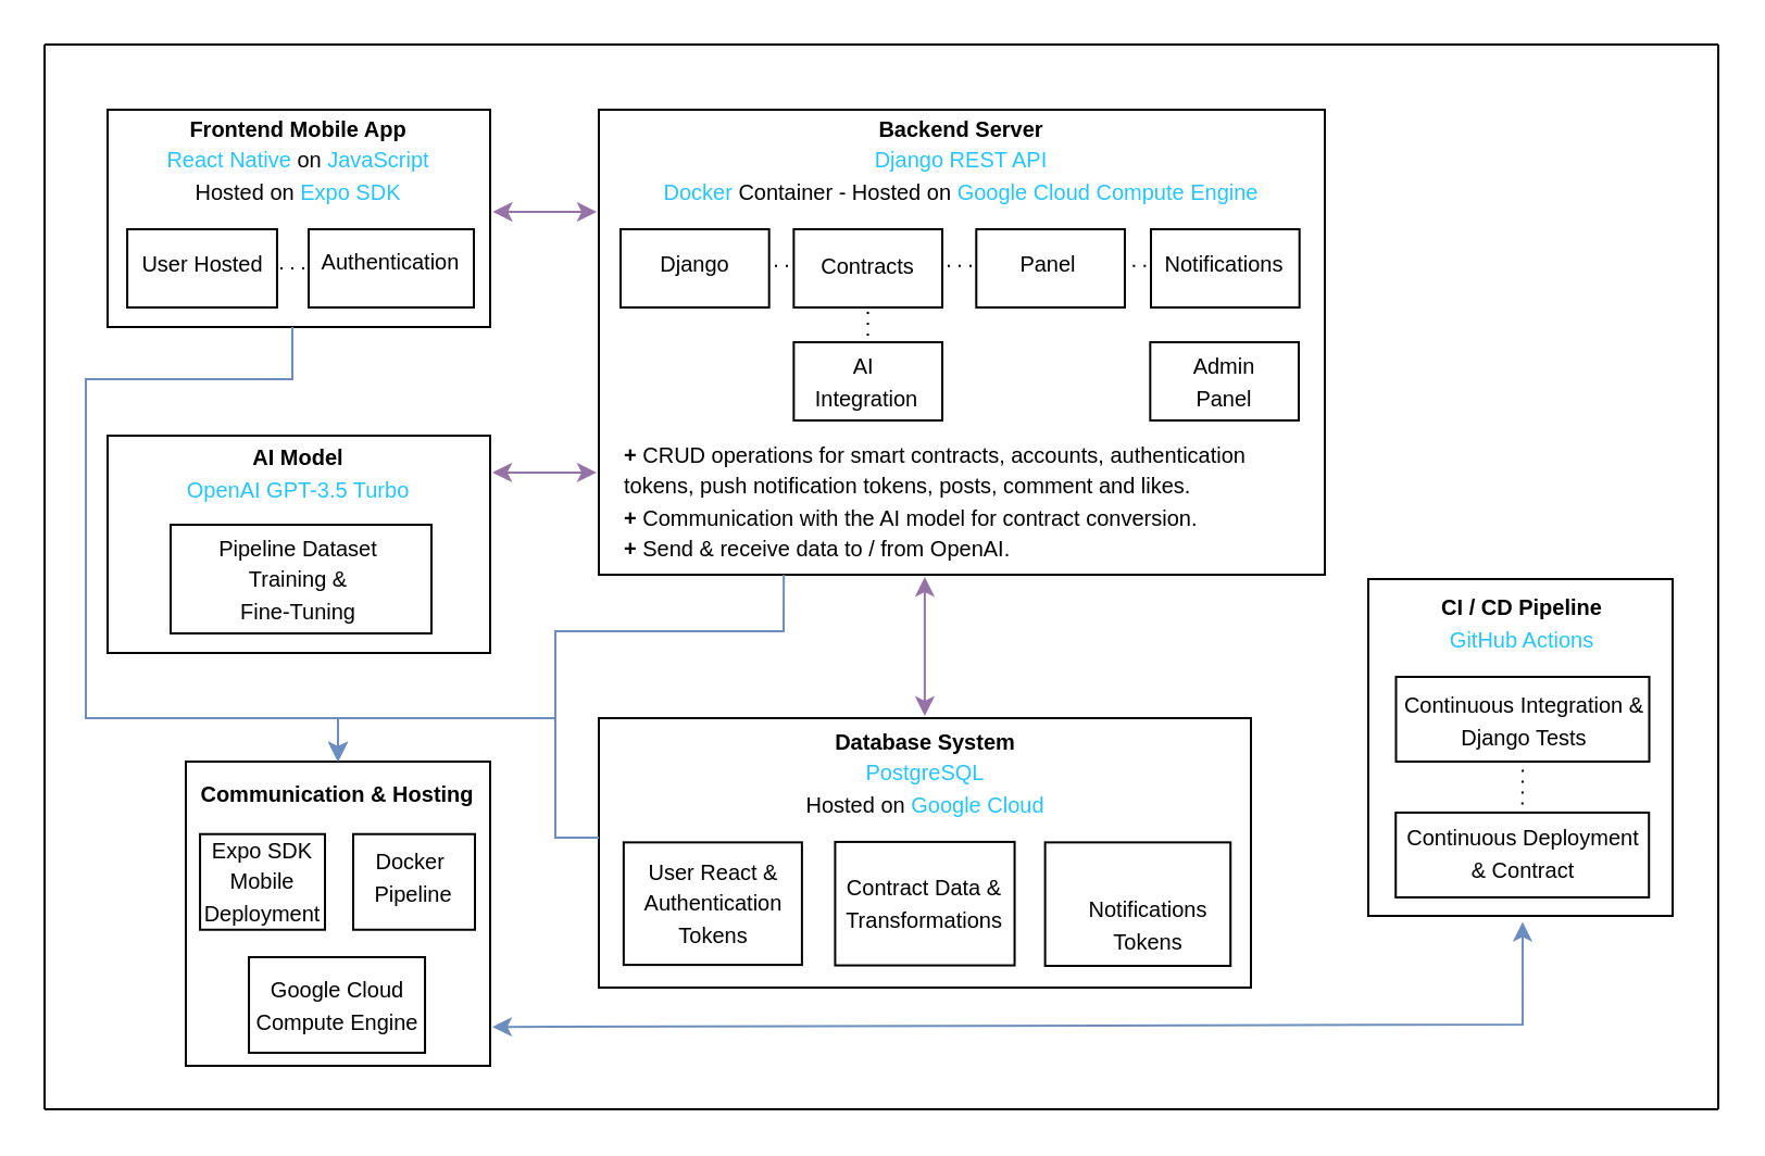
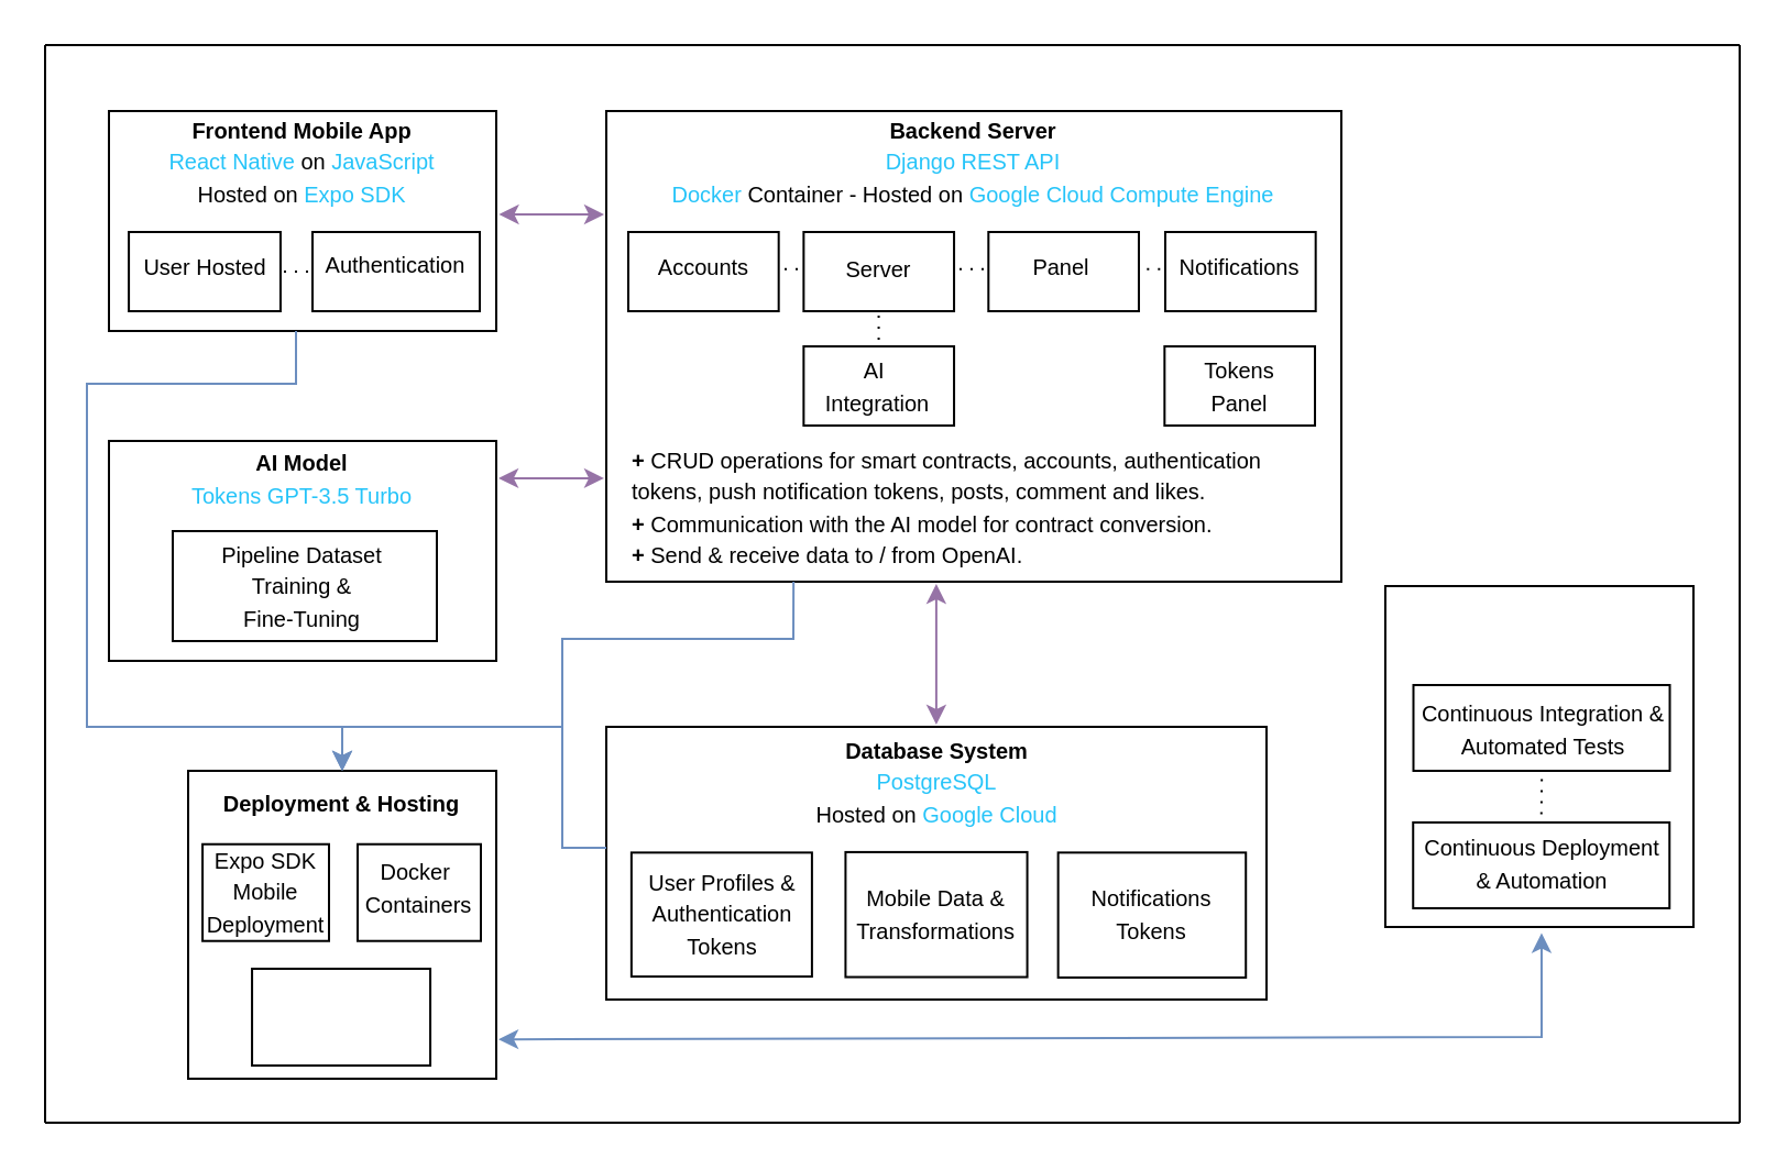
- <mxCell id="58" value="&lt;font style=&quot;font-size: 10px;&quot;&gt;Django&lt;/font&gt;" style="text;html=1;align=center;verticalAlign=middle;whiteSpace=wrap;rounded=0;" vertex="1" parent="1"><mxGeometry x="286.43" y="103" width="66.91" height="36" as="geometry" /></mxCell>
+ <mxCell id="58" value="&lt;font style=&quot;font-size: 10px;&quot;&gt;Accounts&lt;/font&gt;" style="text;html=1;align=center;verticalAlign=middle;whiteSpace=wrap;rounded=0;" vertex="1" parent="1"><mxGeometry x="286.43" y="103" width="66.91" height="36" as="geometry" /></mxCell>
- <mxCell id="60" value="&lt;font style=&quot;font-size: 10px;&quot;&gt;Contracts&lt;/font&gt;" style="text;html=1;align=center;verticalAlign=middle;whiteSpace=wrap;rounded=0;" vertex="1" parent="1"><mxGeometry x="379" y="107" width="40" height="30" as="geometry" /></mxCell>
+ <mxCell id="60" value="&lt;font style=&quot;font-size: 10px;&quot;&gt;Server&lt;/font&gt;" style="text;html=1;align=center;verticalAlign=middle;whiteSpace=wrap;rounded=0;" vertex="1" parent="1"><mxGeometry x="379" y="107" width="40" height="30" as="geometry" /></mxCell>
- <mxCell id="65" value="&lt;font style=&quot;&quot;&gt;&lt;font style=&quot;font-size: 10px;&quot;&gt;&amp;nbsp;Admin&amp;nbsp;&lt;/font&gt;&lt;/font&gt;&lt;div&gt;&lt;font style=&quot;&quot;&gt;&lt;font style=&quot;font-size: 10px;&quot;&gt;Panel&lt;/font&gt;&lt;br&gt;&lt;/font&gt;&lt;/div&gt;" style="text;html=1;align=center;verticalAlign=middle;whiteSpace=wrap;rounded=0;" vertex="1" parent="1"><mxGeometry x="528.01" y="156" width="70.33" height="37" as="geometry" /></mxCell>
+ <mxCell id="65" value="&lt;font style=&quot;&quot;&gt;&lt;font style=&quot;font-size: 10px;&quot;&gt;&amp;nbsp;Tokens&amp;nbsp;&lt;/font&gt;&lt;/font&gt;&lt;div&gt;&lt;font style=&quot;&quot;&gt;&lt;font style=&quot;font-size: 10px;&quot;&gt;Panel&lt;/font&gt;&lt;br&gt;&lt;/font&gt;&lt;/div&gt;" style="text;html=1;align=center;verticalAlign=middle;whiteSpace=wrap;rounded=0;" vertex="1" parent="1"><mxGeometry x="528.01" y="156" width="70.33" height="37" as="geometry" /></mxCell>
- <mxCell id="13" value="&lt;div&gt;&lt;b style=&quot;&quot;&gt;&lt;font style=&quot;font-size: 10px;&quot;&gt;AI Model&lt;/font&gt;&lt;/b&gt;&lt;/div&gt;&lt;div&gt;&lt;font color=&quot;#26c4f9&quot; style=&quot;font-size: 10px;&quot;&gt;OpenAI GPT-3.5 Turbo&lt;/font&gt;&lt;/div&gt;" style="text;html=1;align=center;verticalAlign=middle;whiteSpace=wrap;rounded=0;" parent="1" vertex="1"><mxGeometry x="54" y="200" width="166" height="34" as="geometry" /></mxCell>
+ <mxCell id="13" value="&lt;div&gt;&lt;b style=&quot;&quot;&gt;&lt;font style=&quot;font-size: 10px;&quot;&gt;AI Model&lt;/font&gt;&lt;/b&gt;&lt;/div&gt;&lt;div&gt;&lt;font color=&quot;#26c4f9&quot; style=&quot;font-size: 10px;&quot;&gt;Tokens GPT-3.5 Turbo&lt;/font&gt;&lt;/div&gt;" style="text;html=1;align=center;verticalAlign=middle;whiteSpace=wrap;rounded=0;" parent="1" vertex="1"><mxGeometry x="54" y="200" width="166" height="34" as="geometry" /></mxCell>
- <mxCell id="23" value="&lt;font style=&quot;font-size: 10px;&quot;&gt;&lt;b style=&quot;&quot;&gt;CI / CD Pipeline&lt;/b&gt;&lt;/font&gt;&lt;div&gt;&lt;font style=&quot;font-size: 10px;&quot;&gt;&lt;font color=&quot;#26c4f9&quot;&gt;GitHub Actions&lt;/font&gt;&lt;/font&gt;&lt;/div&gt;" style="text;html=1;align=center;verticalAlign=middle;whiteSpace=wrap;rounded=0;" parent="1" vertex="1"><mxGeometry x="635" y="271" width="130" height="30" as="geometry" /></mxCell>
- <mxCell id="52" value="&lt;font style=&quot;font-size: 10px;&quot;&gt;Continuous Integration &amp;amp; Django Tests&lt;/font&gt;" style="text;html=1;align=center;verticalAlign=middle;whiteSpace=wrap;rounded=0;" vertex="1" parent="1"><mxGeometry x="641.62" y="310.5" width="118.25" height="40" as="geometry" /></mxCell>
+ <mxCell id="52" value="&lt;font style=&quot;font-size: 10px;&quot;&gt;Continuous Integration &amp;amp; Automated Tests&lt;/font&gt;" style="text;html=1;align=center;verticalAlign=middle;whiteSpace=wrap;rounded=0;" vertex="1" parent="1"><mxGeometry x="641.62" y="310.5" width="118.25" height="40" as="geometry" /></mxCell>
- <mxCell id="17" value="&lt;b style=&quot;&quot;&gt;&lt;font style=&quot;font-size: 10px;&quot;&gt;Communication &amp;amp; Hosting&lt;/font&gt;&lt;/b&gt;" style="text;html=1;align=center;verticalAlign=middle;whiteSpace=wrap;rounded=0;" parent="1" vertex="1"><mxGeometry x="85" y="340" width="140" height="50" as="geometry" /></mxCell>
+ <mxCell id="17" value="&lt;b style=&quot;&quot;&gt;&lt;font style=&quot;font-size: 10px;&quot;&gt;Deployment &amp;amp; Hosting&lt;/font&gt;&lt;/b&gt;" style="text;html=1;align=center;verticalAlign=middle;whiteSpace=wrap;rounded=0;" parent="1" vertex="1"><mxGeometry x="85" y="340" width="140" height="50" as="geometry" /></mxCell>
- <mxCell id="54" value="&lt;font style=&quot;font-size: 10px;&quot;&gt;Continuous Deployment&lt;/font&gt;&lt;div&gt;&lt;font style=&quot;font-size: 10px;&quot;&gt;&amp;amp; Contract&lt;/font&gt;&lt;/div&gt;" style="text;html=1;align=center;verticalAlign=middle;whiteSpace=wrap;rounded=0;" vertex="1" parent="1"><mxGeometry x="642.06" y="373.47" width="117.38" height="37.06" as="geometry" /></mxCell>
+ <mxCell id="54" value="&lt;font style=&quot;font-size: 10px;&quot;&gt;Continuous Deployment&lt;/font&gt;&lt;div&gt;&lt;font style=&quot;font-size: 10px;&quot;&gt;&amp;amp; Automation&lt;/font&gt;&lt;/div&gt;" style="text;html=1;align=center;verticalAlign=middle;whiteSpace=wrap;rounded=0;" vertex="1" parent="1"><mxGeometry x="642.06" y="373.47" width="117.38" height="37.06" as="geometry" /></mxCell>
- <mxCell id="42" value="&lt;font style=&quot;font-size: 10px;&quot;&gt;Docker&amp;nbsp;&lt;/font&gt;&lt;div&gt;&lt;font style=&quot;font-size: 10px;&quot;&gt;Pipeline&lt;/font&gt;&lt;/div&gt;" style="text;html=1;align=center;verticalAlign=middle;whiteSpace=wrap;rounded=0;" vertex="1" parent="1"><mxGeometry x="160" y="383.37" width="60" height="40" as="geometry" /></mxCell>
+ <mxCell id="42" value="&lt;font style=&quot;font-size: 10px;&quot;&gt;Docker&amp;nbsp;&lt;/font&gt;&lt;div&gt;&lt;font style=&quot;font-size: 10px;&quot;&gt;Containers&lt;/font&gt;&lt;/div&gt;" style="text;html=1;align=center;verticalAlign=middle;whiteSpace=wrap;rounded=0;" vertex="1" parent="1"><mxGeometry x="160" y="383.37" width="60" height="40" as="geometry" /></mxCell>
- <mxCell id="46" value="&lt;font style=&quot;font-size: 10px;&quot;&gt;User React &amp;amp; Authentication Tokens&lt;/font&gt;" style="text;html=1;align=center;verticalAlign=middle;whiteSpace=wrap;rounded=0;" vertex="1" parent="1"><mxGeometry x="286.72" y="386" width="81.73" height="58" as="geometry" /></mxCell>
+ <mxCell id="46" value="&lt;font style=&quot;font-size: 10px;&quot;&gt;User Profiles &amp;amp; Authentication Tokens&lt;/font&gt;" style="text;html=1;align=center;verticalAlign=middle;whiteSpace=wrap;rounded=0;" vertex="1" parent="1"><mxGeometry x="286.72" y="386" width="81.73" height="58" as="geometry" /></mxCell>
- <mxCell id="48" value="&lt;font style=&quot;font-size: 10px;&quot;&gt;Contract Data &amp;amp; Transformations&lt;/font&gt;" style="text;html=1;align=center;verticalAlign=middle;whiteSpace=wrap;rounded=0;" vertex="1" parent="1"><mxGeometry x="394.83" y="400.37" width="60.35" height="30" as="geometry" /></mxCell>
+ <mxCell id="48" value="&lt;font style=&quot;font-size: 10px;&quot;&gt;Mobile Data &amp;amp; Transformations&lt;/font&gt;" style="text;html=1;align=center;verticalAlign=middle;whiteSpace=wrap;rounded=0;" vertex="1" parent="1"><mxGeometry x="394.83" y="400.37" width="60.35" height="30" as="geometry" /></mxCell>
- <mxCell id="50" value="&lt;font style=&quot;font-size: 10px;&quot;&gt;Notifications Tokens&lt;/font&gt;" style="text;html=1;align=center;verticalAlign=middle;whiteSpace=wrap;rounded=0;" vertex="1" parent="1"><mxGeometry x="497.79" y="410.37" width="60.35" height="30" as="geometry" /></mxCell>
+ <mxCell id="50" value="&lt;font style=&quot;font-size: 10px;&quot;&gt;Notifications Tokens&lt;/font&gt;" style="text;html=1;align=center;verticalAlign=middle;whiteSpace=wrap;rounded=0;" vertex="1" parent="1"><mxGeometry x="492.79" y="400.37" width="60.35" height="30" as="geometry" /></mxCell>
- <mxCell id="66" value="&lt;font style=&quot;font-size: 10px;&quot;&gt;Google Cloud&lt;/font&gt;&lt;div&gt;&lt;font style=&quot;font-size: 10px;&quot;&gt;Compute Engine&lt;/font&gt;&lt;/div&gt;" style="text;html=1;align=center;verticalAlign=middle;whiteSpace=wrap;rounded=0;" vertex="1" parent="1"><mxGeometry x="114.14" y="442" width="81.73" height="40" as="geometry" /></mxCell>
